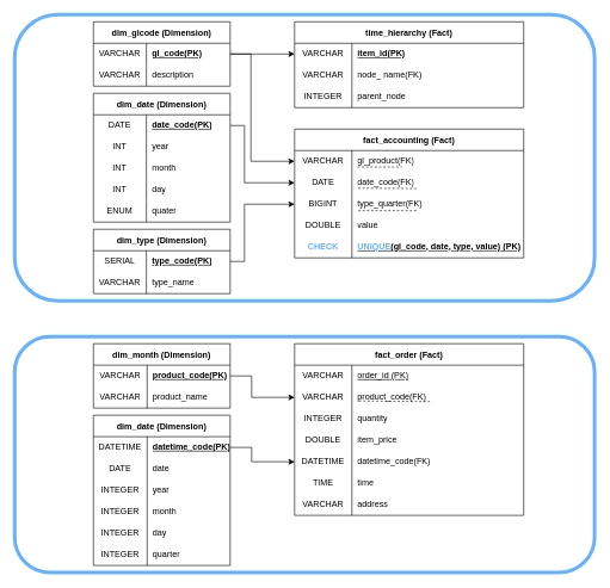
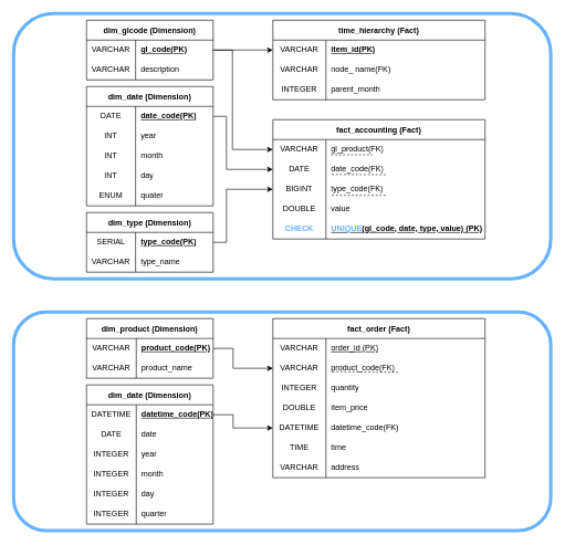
- <mxCell id="60" value="parent_node" style="shape=partialRectangle;html=1;whiteSpace=wrap;connectable=0;fillColor=none;top=0;left=0;bottom=0;right=0;align=left;spacingLeft=6;overflow=hidden;" parent="58" vertex="1"><mxGeometry x="80" width="240" height="30" as="geometry"><mxRectangle width="240" height="30" as="alternateBounds" /></mxGeometry></mxCell>
+ <mxCell id="60" value="parent_month" style="shape=partialRectangle;html=1;whiteSpace=wrap;connectable=0;fillColor=none;top=0;left=0;bottom=0;right=0;align=left;spacingLeft=6;overflow=hidden;" parent="58" vertex="1"><mxGeometry x="80" width="240" height="30" as="geometry"><mxRectangle width="240" height="30" as="alternateBounds" /></mxGeometry></mxCell>
- <mxCell id="27" value="type_quarter(FK)" style="shape=partialRectangle;html=1;whiteSpace=wrap;connectable=0;fillColor=none;top=0;left=0;bottom=0;right=0;align=left;spacingLeft=6;overflow=hidden;" parent="25" vertex="1"><mxGeometry x="80" width="240" height="30" as="geometry"><mxRectangle width="240" height="30" as="alternateBounds" /></mxGeometry></mxCell>
+ <mxCell id="27" value="type_code(FK)" style="shape=partialRectangle;html=1;whiteSpace=wrap;connectable=0;fillColor=none;top=0;left=0;bottom=0;right=0;align=left;spacingLeft=6;overflow=hidden;" parent="25" vertex="1"><mxGeometry x="80" width="240" height="30" as="geometry"><mxRectangle width="240" height="30" as="alternateBounds" /></mxGeometry></mxCell>
- <mxCell id="66" value="dim_month (Dimension)" style="shape=table;startSize=30;container=1;collapsible=0;childLayout=tableLayout;fixedRows=1;rowLines=0;fontStyle=1;" parent="1" vertex="1"><mxGeometry x="130" y="480" width="191" height="90" as="geometry" /></mxCell>
+ <mxCell id="66" value="dim_product (Dimension)" style="shape=table;startSize=30;container=1;collapsible=0;childLayout=tableLayout;fixedRows=1;rowLines=0;fontStyle=1;" parent="1" vertex="1"><mxGeometry x="130" y="480" width="191" height="90" as="geometry" /></mxCell>
